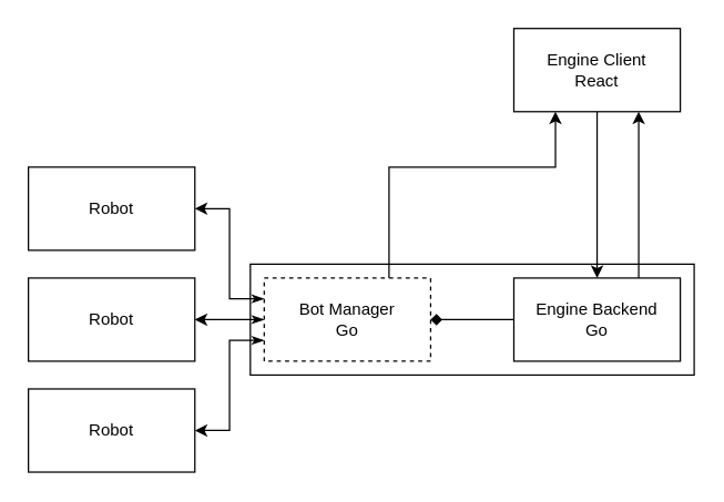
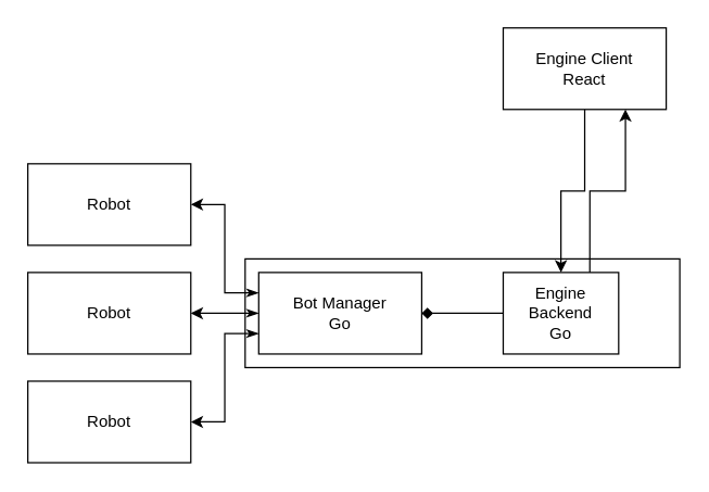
- <mxCell id="9" style="edgeStyle=orthogonalEdgeStyle;rounded=0;orthogonalLoop=1;jettySize=auto;html=1;exitX=0.75;exitY=0;exitDx=0;exitDy=0;entryX=0.25;entryY=1;entryDx=0;entryDy=0;" edge="1" parent="1" source="10" target="5"><mxGeometry relative="1" as="geometry"><Array as="points"><mxPoint x="280" y="120" /><mxPoint x="400" y="120" /></Array></mxGeometry></mxCell>
- <mxCell id="10" value="Bot Manager&lt;br&gt;Go" style="rounded=0;whiteSpace=wrap;html=1;dashed=1;" vertex="1" parent="1"><mxGeometry x="190" y="200" width="120" height="60" as="geometry" /></mxCell>
+ <mxCell id="10" value="Bot Manager&lt;br&gt;Go" style="rounded=0;whiteSpace=wrap;html=1;" vertex="1" parent="1"><mxGeometry x="190" y="200" width="120" height="60" as="geometry" /></mxCell>
- <mxCell id="13" value="Engine Backend&lt;br&gt;Go" style="rounded=0;whiteSpace=wrap;html=1;" vertex="1" parent="1"><mxGeometry x="370" y="200" width="120" height="60" as="geometry" /></mxCell>
+ <mxCell id="13" value="Engine Backend&lt;br&gt;Go" style="rounded=0;whiteSpace=wrap;html=1;" vertex="1" parent="1"><mxGeometry x="370" y="200" width="85" height="60" as="geometry" /></mxCell>
